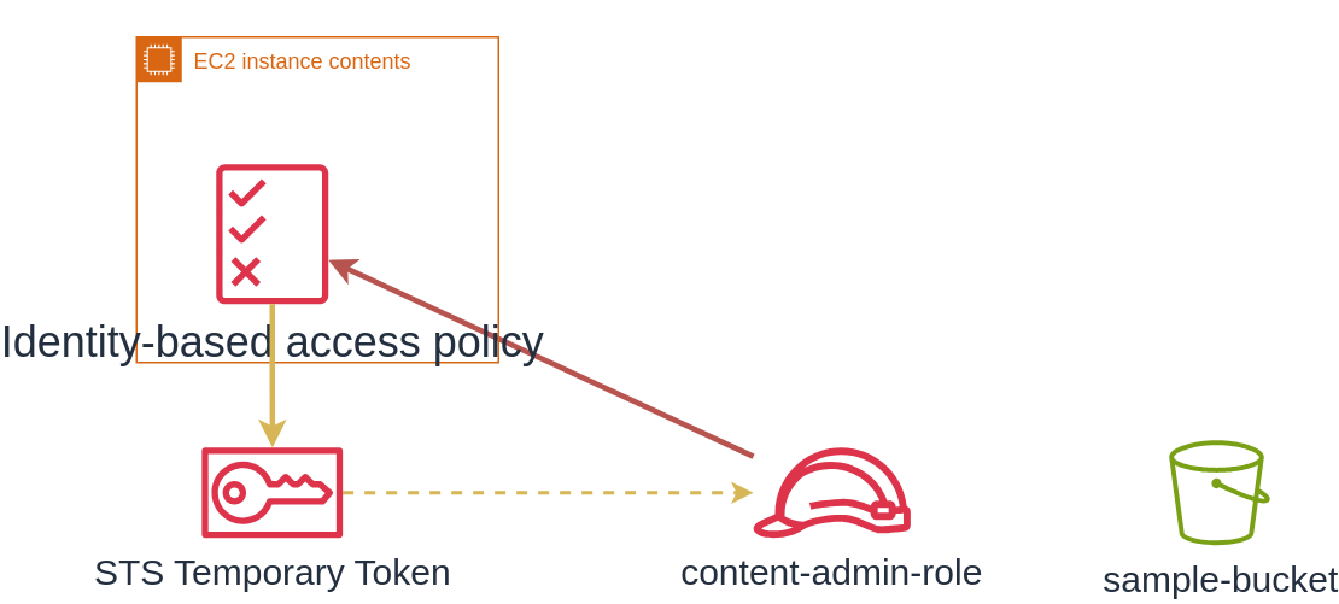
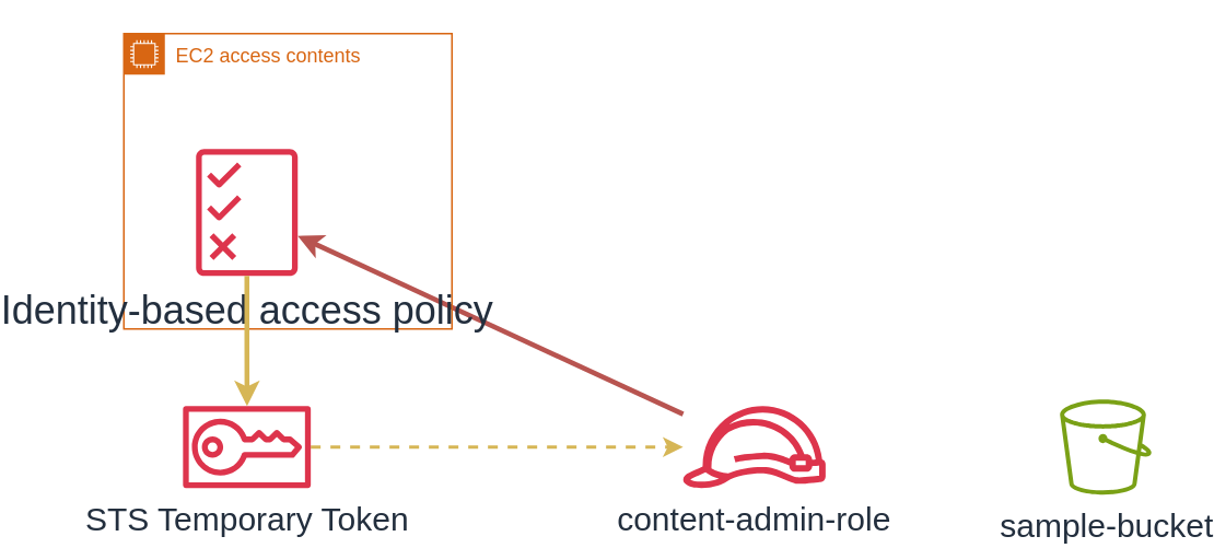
- <mxCell id="5" value="EC2 instance contents" style="points=[[0,0],[0.25,0],[0.5,0],[0.75,0],[1,0],[1,0.25],[1,0.5],[1,0.75],[1,1],[0.75,1],[0.5,1],[0.25,1],[0,1],[0,0.75],[0,0.5],[0,0.25]];outlineConnect=0;gradientColor=none;html=1;whiteSpace=wrap;fontSize=12;fontStyle=0;container=1;pointerEvents=0;collapsible=0;recursiveResize=0;shape=mxgraph.aws4.group;grIcon=mxgraph.aws4.group_ec2_instance_contents;strokeColor=#D86613;fillColor=none;verticalAlign=top;align=left;spacingLeft=30;fontColor=#D86613;dashed=0;" vertex="1" parent="1"><mxGeometry x="20" y="20" width="200" height="180" as="geometry" /></mxCell>
+ <mxCell id="5" value="EC2 access contents" style="points=[[0,0],[0.25,0],[0.5,0],[0.75,0],[1,0],[1,0.25],[1,0.5],[1,0.75],[1,1],[0.75,1],[0.5,1],[0.25,1],[0,1],[0,0.75],[0,0.5],[0,0.25]];outlineConnect=0;gradientColor=none;html=1;whiteSpace=wrap;fontSize=12;fontStyle=0;container=1;pointerEvents=0;collapsible=0;recursiveResize=0;shape=mxgraph.aws4.group;grIcon=mxgraph.aws4.group_ec2_instance_contents;strokeColor=#D86613;fillColor=none;verticalAlign=top;align=left;spacingLeft=30;fontColor=#D86613;dashed=0;" vertex="1" parent="1"><mxGeometry x="20" y="20" width="200" height="180" as="geometry" /></mxCell>
